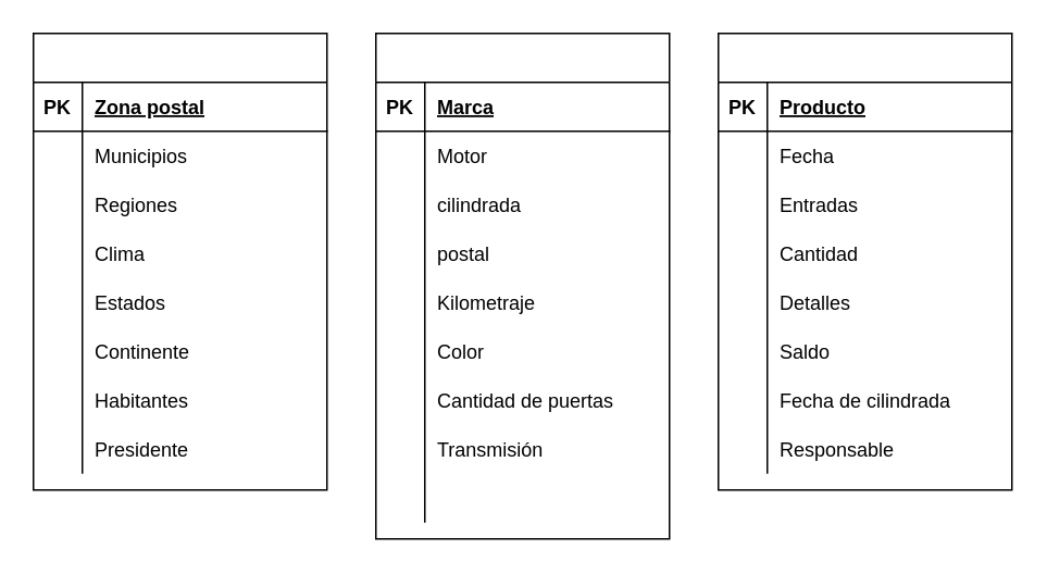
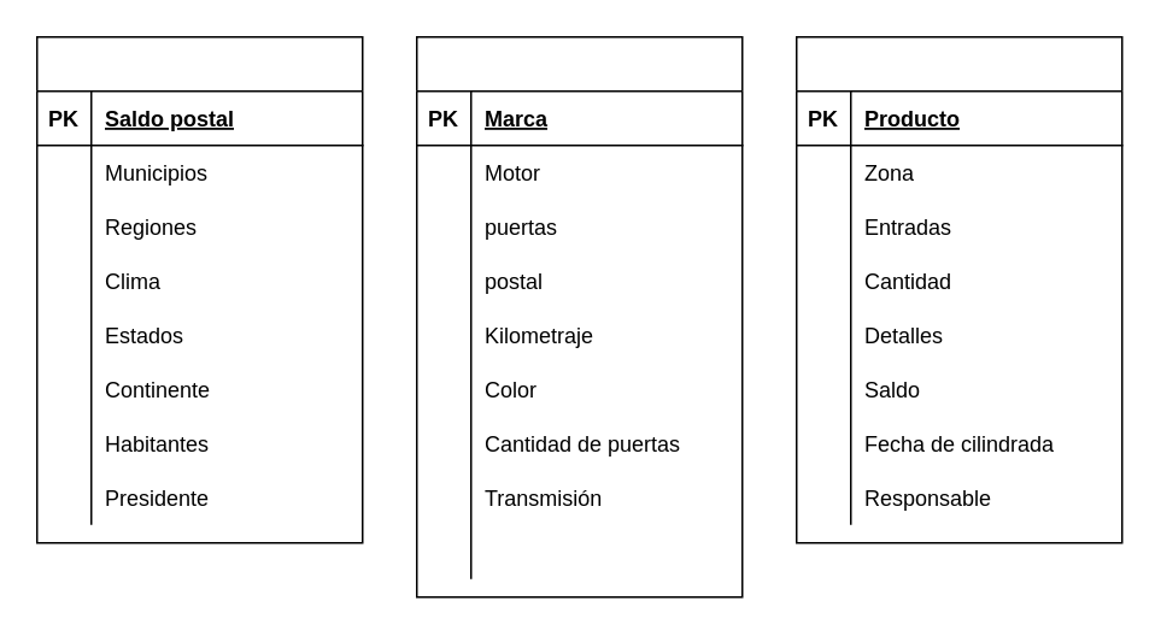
- <mxCell id="5" value="Zona postal" style="shape=partialRectangle;connectable=0;fillColor=none;top=0;left=0;bottom=0;right=0;align=left;spacingLeft=6;fontStyle=5;overflow=hidden;" vertex="1" parent="3"><mxGeometry x="30" width="150" height="30" as="geometry"><mxRectangle width="150" height="30" as="alternateBounds" /></mxGeometry></mxCell>
+ <mxCell id="5" value="Saldo postal" style="shape=partialRectangle;connectable=0;fillColor=none;top=0;left=0;bottom=0;right=0;align=left;spacingLeft=6;fontStyle=5;overflow=hidden;" vertex="1" parent="3"><mxGeometry x="30" width="150" height="30" as="geometry"><mxRectangle width="150" height="30" as="alternateBounds" /></mxGeometry></mxCell>
- <mxCell id="61" value="Fecha" style="shape=partialRectangle;connectable=0;fillColor=none;top=0;left=0;bottom=0;right=0;align=left;spacingLeft=6;overflow=hidden;" vertex="1" parent="59"><mxGeometry x="30" width="150" height="30" as="geometry"><mxRectangle width="150" height="30" as="alternateBounds" /></mxGeometry></mxCell>
+ <mxCell id="61" value="Zona" style="shape=partialRectangle;connectable=0;fillColor=none;top=0;left=0;bottom=0;right=0;align=left;spacingLeft=6;overflow=hidden;" vertex="1" parent="59"><mxGeometry x="30" width="150" height="30" as="geometry"><mxRectangle width="150" height="30" as="alternateBounds" /></mxGeometry></mxCell>
- <mxCell id="36" value="cilindrada" style="shape=partialRectangle;connectable=0;fillColor=none;top=0;left=0;bottom=0;right=0;align=left;spacingLeft=6;overflow=hidden;" vertex="1" parent="34"><mxGeometry x="30" width="150" height="30" as="geometry"><mxRectangle width="150" height="30" as="alternateBounds" /></mxGeometry></mxCell>
+ <mxCell id="36" value="puertas" style="shape=partialRectangle;connectable=0;fillColor=none;top=0;left=0;bottom=0;right=0;align=left;spacingLeft=6;overflow=hidden;" vertex="1" parent="34"><mxGeometry x="30" width="150" height="30" as="geometry"><mxRectangle width="150" height="30" as="alternateBounds" /></mxGeometry></mxCell>
